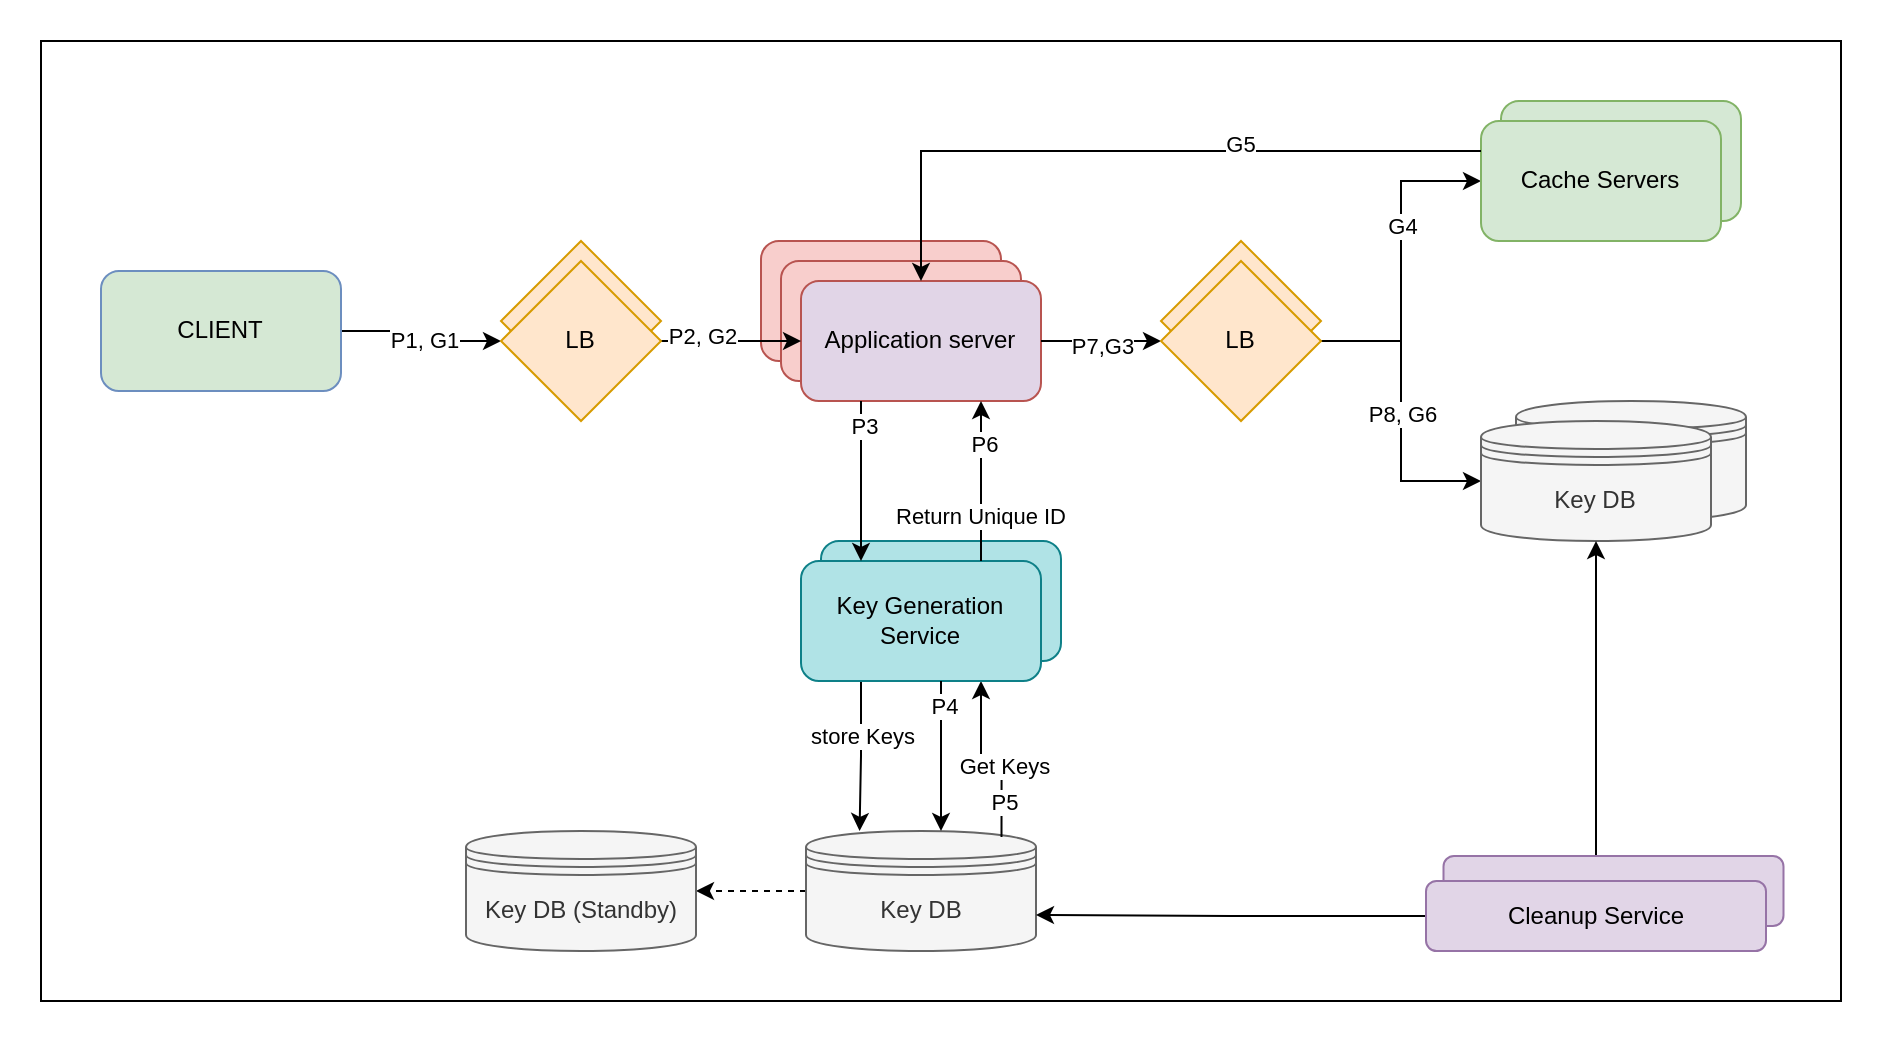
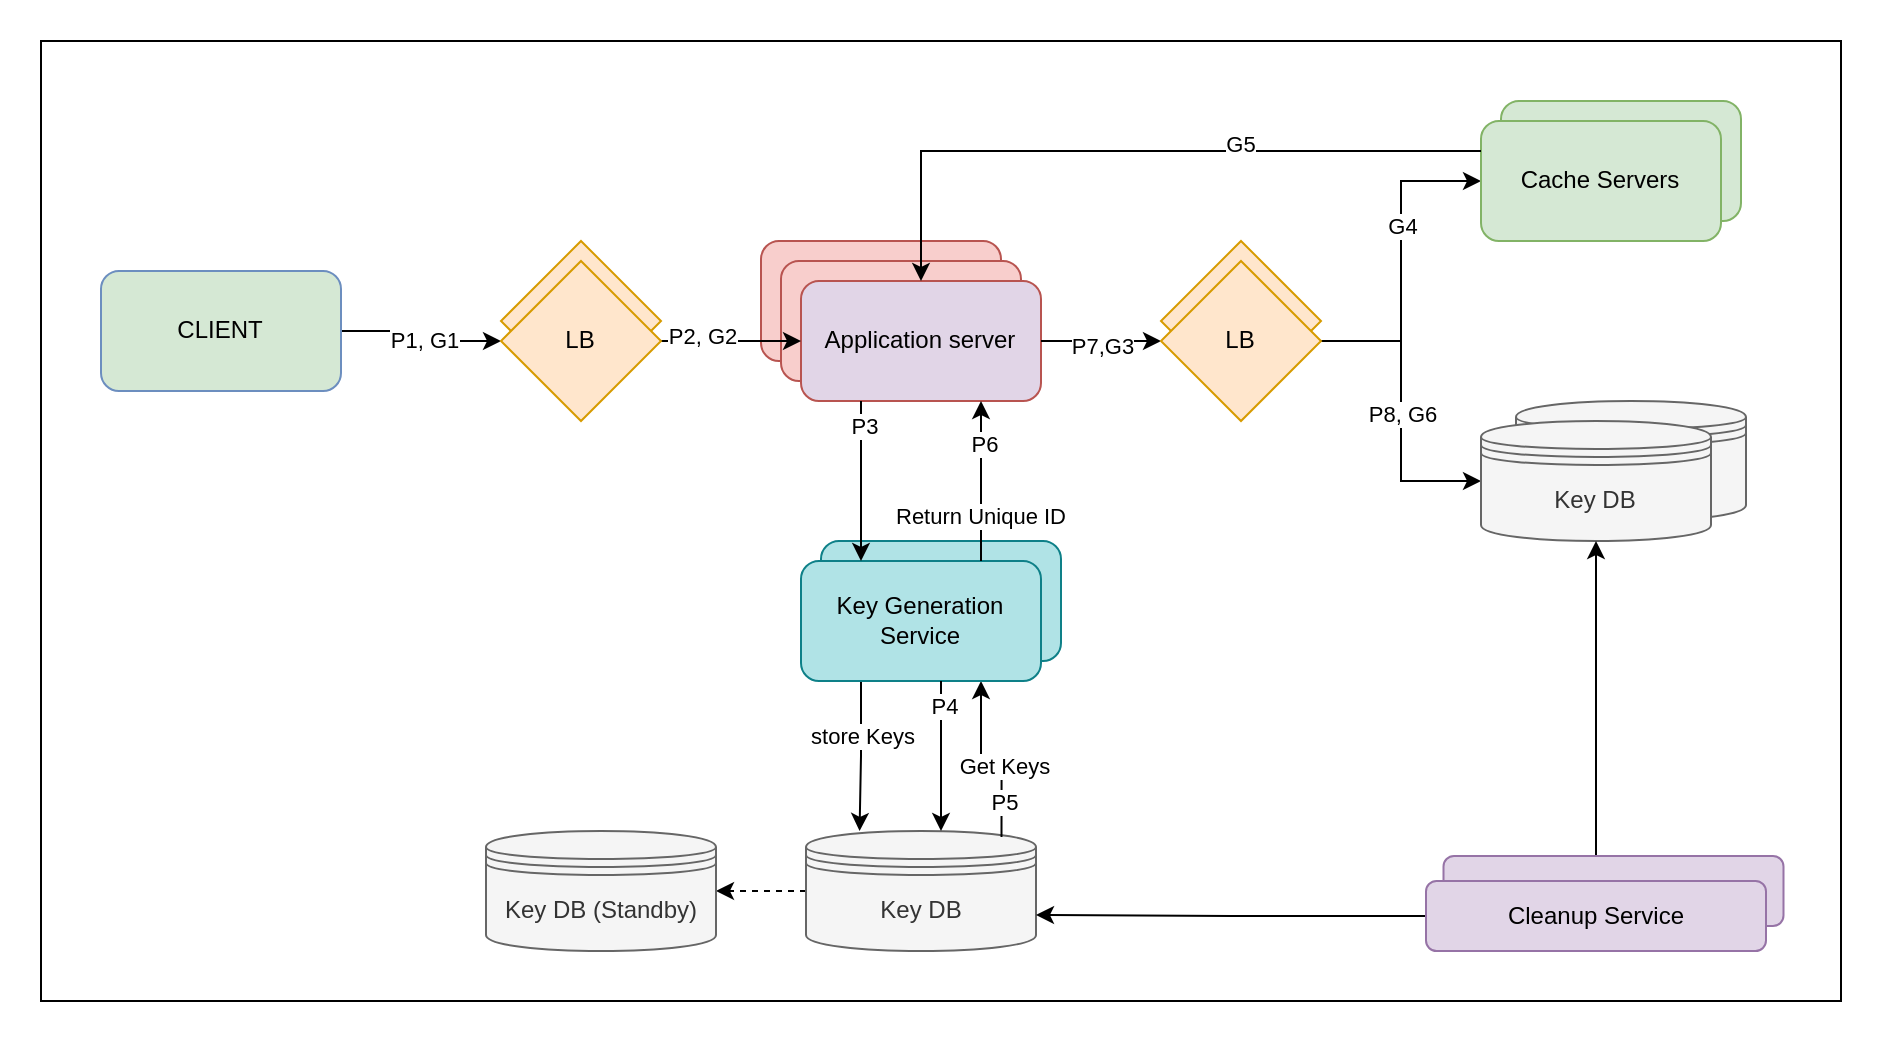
- <mxCell id="23" value="Key DB (Standby)" style="shape=datastore;whiteSpace=wrap;html=1;fillColor=#f5f5f5;fontColor=#333333;strokeColor=#666666;" vertex="1" parent="1"><mxGeometry x="232.5" y="415" width="115" height="60" as="geometry" /></mxCell>
+ <mxCell id="23" value="Key DB (Standby)" style="shape=datastore;whiteSpace=wrap;html=1;fillColor=#f5f5f5;fontColor=#333333;strokeColor=#666666;" vertex="1" parent="1"><mxGeometry x="242.5" y="415" width="115" height="60" as="geometry" /></mxCell>
